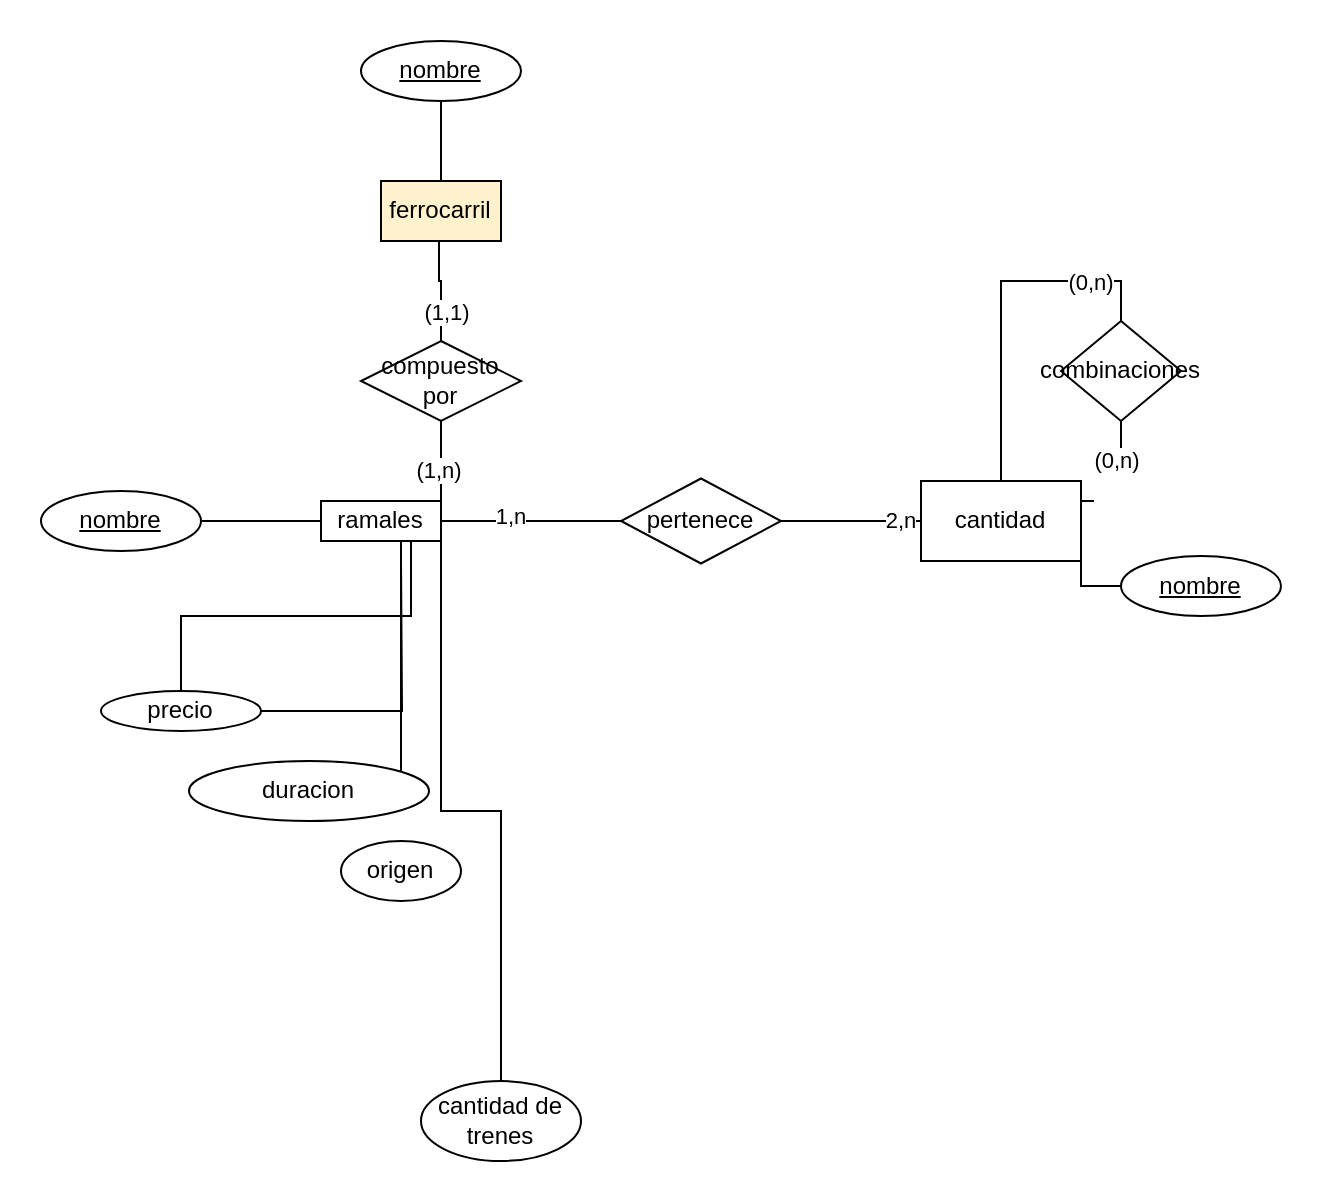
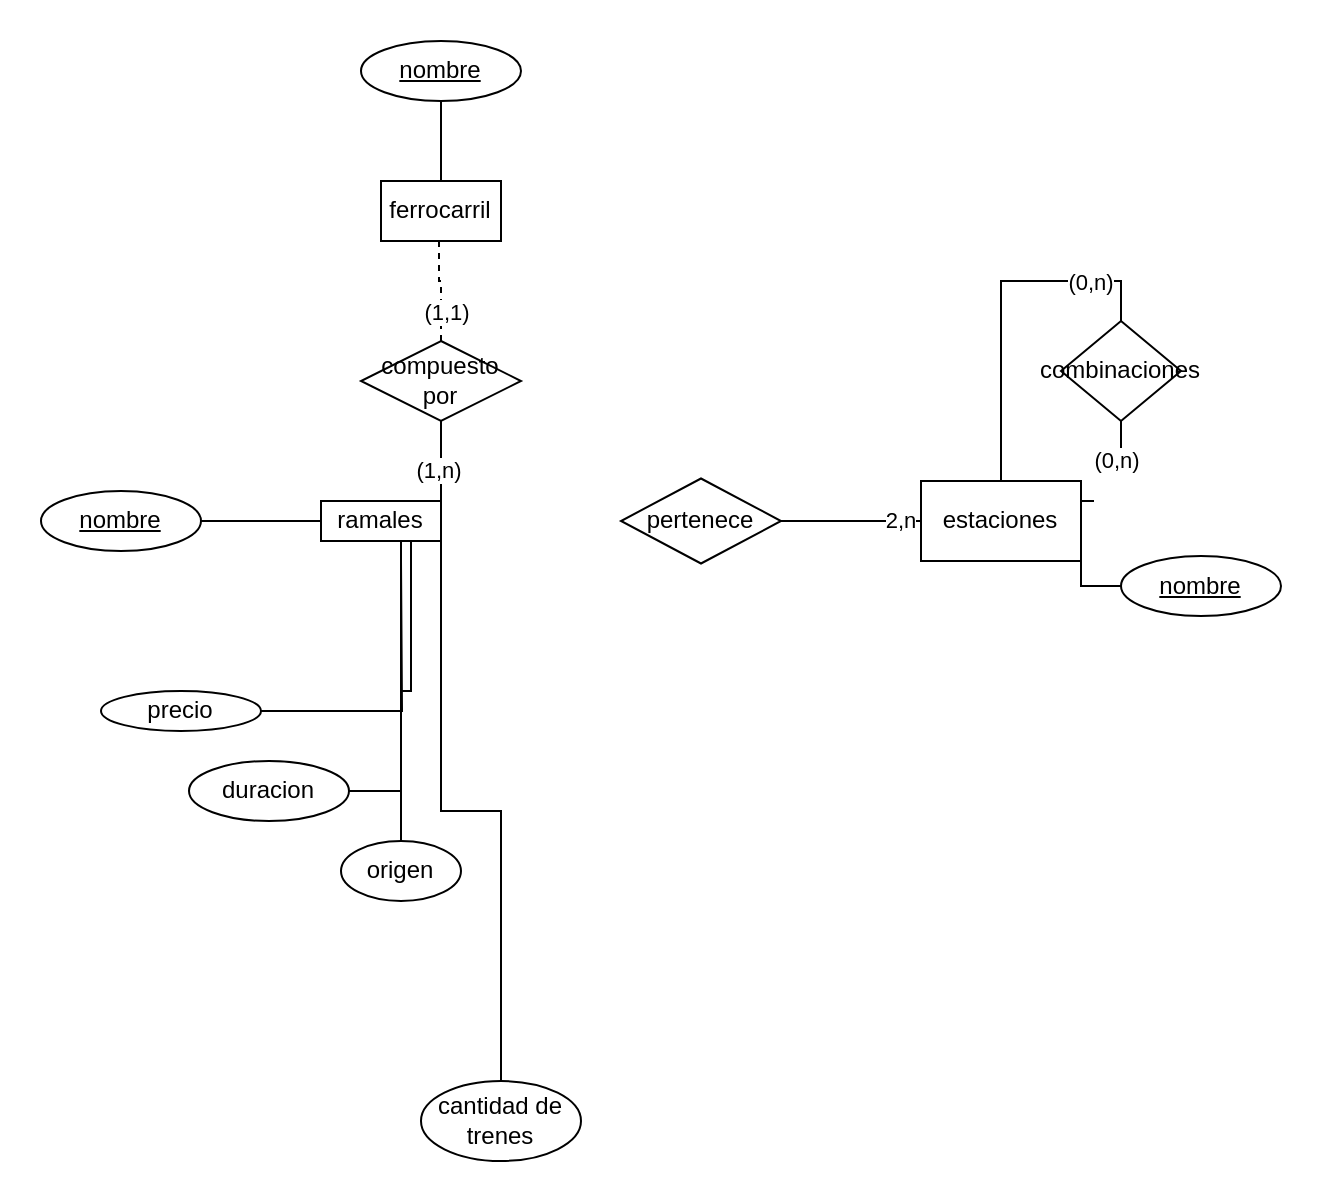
- <mxCell id="3" value="ferrocarr&lt;span style=&quot;background-color: transparent; color: light-dark(rgb(0, 0, 0), rgb(255, 255, 255));&quot;&gt;il&lt;/span&gt;" style="whiteSpace=wrap;html=1;fillColor=#fff2cc;" vertex="1" parent="1"><mxGeometry x="190" y="90" width="60" height="30" as="geometry" /></mxCell>
+ <mxCell id="3" value="ferrocarr&lt;span style=&quot;background-color: transparent; color: light-dark(rgb(0, 0, 0), rgb(255, 255, 255));&quot;&gt;il&lt;/span&gt;" style="whiteSpace=wrap;html=1;" vertex="1" parent="1"><mxGeometry x="190" y="90" width="60" height="30" as="geometry" /></mxCell>
- <mxCell id="17" style="edgeStyle=orthogonalEdgeStyle;rounded=0;orthogonalLoop=1;jettySize=auto;html=1;exitX=0.5;exitY=0;exitDx=0;exitDy=0;entryX=0.25;entryY=1;entryDx=0;entryDy=0;endArrow=none;endFill=0;" edge="1" parent="1" source="19" target="3"><mxGeometry relative="1" as="geometry"><Array as="points"><mxPoint x="220" y="140" /><mxPoint x="219" y="140" /></Array></mxGeometry></mxCell>
+ <mxCell id="17" style="edgeStyle=orthogonalEdgeStyle;rounded=0;orthogonalLoop=1;jettySize=auto;html=1;exitX=0.5;exitY=0;exitDx=0;exitDy=0;entryX=0.25;entryY=1;entryDx=0;entryDy=0;endArrow=none;endFill=0;dashed=1;" edge="1" parent="1" source="19" target="3"><mxGeometry relative="1" as="geometry"><Array as="points"><mxPoint x="220" y="140" /><mxPoint x="219" y="140" /></Array></mxGeometry></mxCell>
- <mxCell id="5" style="edgeStyle=orthogonalEdgeStyle;rounded=0;orthogonalLoop=1;jettySize=auto;html=1;exitX=1;exitY=0.5;exitDx=0;exitDy=0;entryX=0;entryY=0.5;entryDx=0;entryDy=0;endArrow=none;endFill=0;" edge="1" parent="1" source="7" target="28"><mxGeometry relative="1" as="geometry" /></mxCell>
- <mxCell id="6" value="1,n" style="edgeLabel;html=1;align=center;verticalAlign=middle;resizable=0;points=[];" vertex="1" connectable="0" parent="5"><mxGeometry x="-0.244" y="3" relative="1" as="geometry"><mxPoint as="offset" /></mxGeometry></mxCell>
- <mxCell id="23" value="cantidad" style="whiteSpace=wrap;html=1;" vertex="1" parent="1"><mxGeometry x="460" y="240" width="80" height="40" as="geometry" /></mxCell>
+ <mxCell id="23" value="estaciones" style="whiteSpace=wrap;html=1;" vertex="1" parent="1"><mxGeometry x="460" y="240" width="80" height="40" as="geometry" /></mxCell>
- <mxCell id="4" style="edgeStyle=orthogonalEdgeStyle;rounded=0;orthogonalLoop=1;jettySize=auto;html=1;exitX=0.75;exitY=1;exitDx=0;exitDy=0;endArrow=none;endFill=0;" edge="1" parent="1" source="7" target="13"><mxGeometry relative="1" as="geometry" /></mxCell>
+ <mxCell id="4" style="edgeStyle=orthogonalEdgeStyle;rounded=0;orthogonalLoop=1;jettySize=auto;html=1;exitX=0.75;exitY=1;exitDx=0;exitDy=0;endArrow=none;endFill=0;" edge="1" parent="1" source="7" target="20"><mxGeometry relative="1" as="geometry" /></mxCell>
- <mxCell id="11" value="duracion" style="ellipse;whiteSpace=wrap;html=1;" vertex="1" parent="1"><mxGeometry x="94" y="380" width="120" height="30" as="geometry" /></mxCell>
+ <mxCell id="11" value="duracion" style="ellipse;whiteSpace=wrap;html=1;" vertex="1" parent="1"><mxGeometry x="94" y="380" width="80" height="30" as="geometry" /></mxCell>
